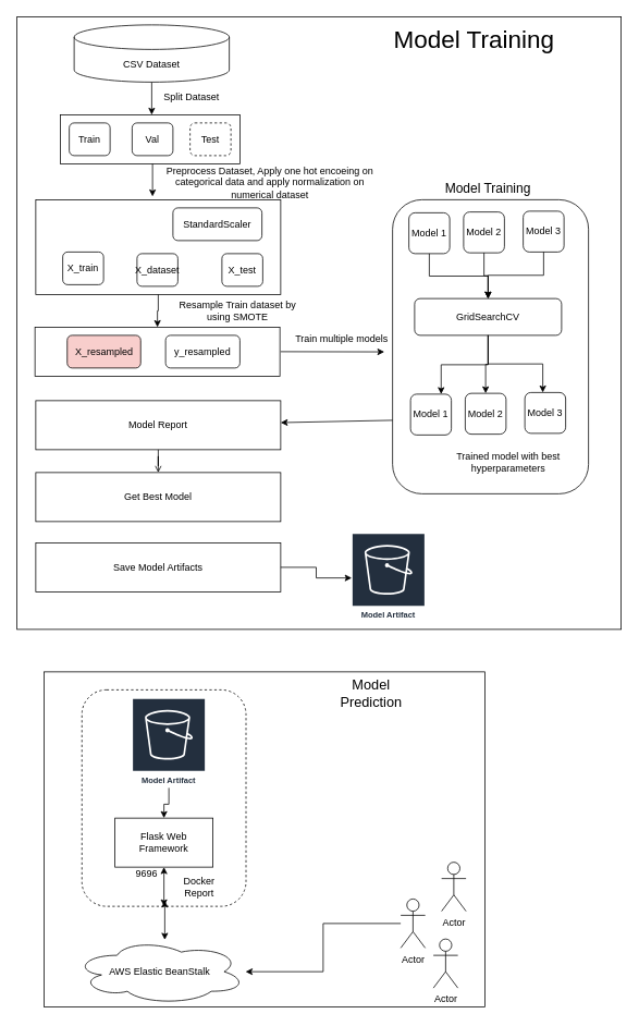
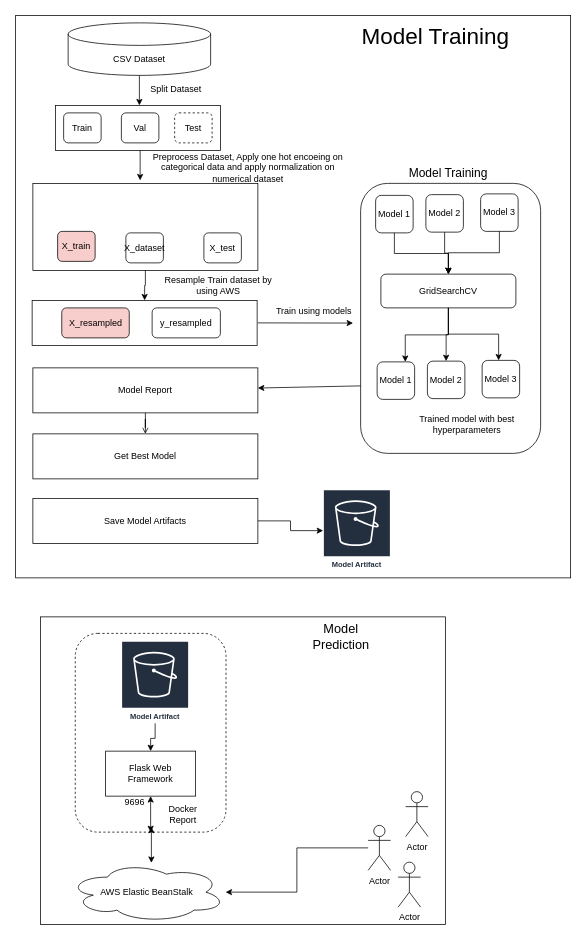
- <mxCell id="31" value="StandardScaler" style="rounded=1;whiteSpace=wrap;html=1;" vertex="1" parent="19"><mxGeometry x="191" y="234" width="109" height="40" as="geometry" /></mxCell>
- <mxCell id="32" value="X_train" style="rounded=1;whiteSpace=wrap;html=1;" vertex="1" parent="19"><mxGeometry x="56" y="288" width="50" height="40" as="geometry" /></mxCell>
+ <mxCell id="32" value="X_train" style="rounded=1;whiteSpace=wrap;html=1;fillColor=#f8cecc;" vertex="1" parent="19"><mxGeometry x="56" y="288" width="50" height="40" as="geometry" /></mxCell>
- <mxCell id="37" value="Resample Train dataset by using SMOTE" style="text;html=1;strokeColor=none;fillColor=none;align=center;verticalAlign=middle;whiteSpace=wrap;rounded=0;" vertex="1" parent="19"><mxGeometry x="189" y="345" width="163" height="30" as="geometry" /></mxCell>
+ <mxCell id="37" value="Resample Train dataset by using AWS" style="text;html=1;strokeColor=none;fillColor=none;align=center;verticalAlign=middle;whiteSpace=wrap;rounded=0;" vertex="1" parent="19"><mxGeometry x="189" y="345" width="163" height="30" as="geometry" /></mxCell>
- <mxCell id="41" value="Train multiple models" style="text;html=1;strokeColor=none;fillColor=none;align=center;verticalAlign=middle;whiteSpace=wrap;rounded=0;" vertex="1" parent="19"><mxGeometry x="330" y="380" width="136" height="30" as="geometry" /></mxCell>
+ <mxCell id="41" value="Train using models" style="text;html=1;strokeColor=none;fillColor=none;align=center;verticalAlign=middle;whiteSpace=wrap;rounded=0;" vertex="1" parent="19"><mxGeometry x="330" y="380" width="136" height="30" as="geometry" /></mxCell>
